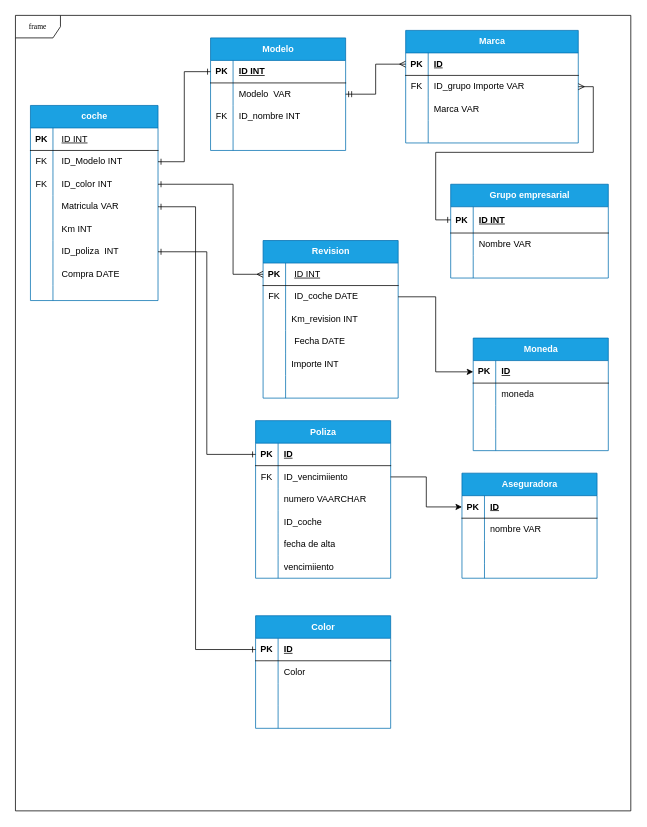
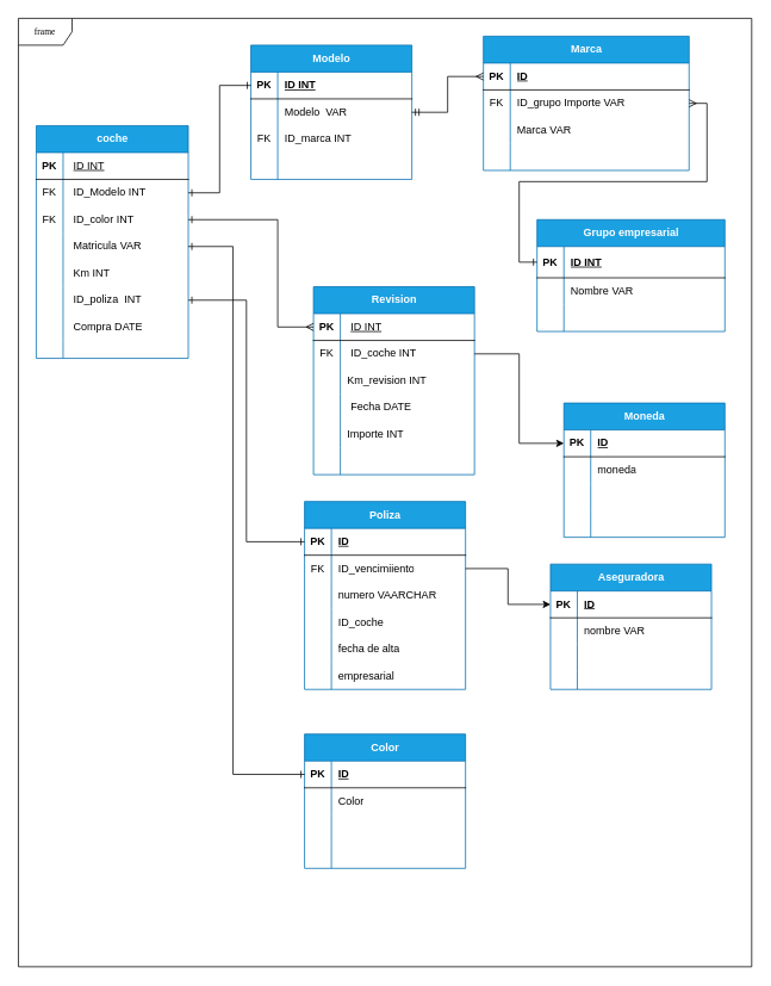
- <mxCell id="80" value="ID_nombre INT" style="shape=partialRectangle;connectable=0;fillColor=none;top=0;left=0;bottom=0;right=0;align=left;spacingLeft=6;overflow=hidden;whiteSpace=wrap;html=1;" parent="78" vertex="1"><mxGeometry x="30" width="150" height="30" as="geometry"><mxRectangle width="150" height="30" as="alternateBounds" /></mxGeometry></mxCell>
+ <mxCell id="80" value="ID_marca INT" style="shape=partialRectangle;connectable=0;fillColor=none;top=0;left=0;bottom=0;right=0;align=left;spacingLeft=6;overflow=hidden;whiteSpace=wrap;html=1;" parent="78" vertex="1"><mxGeometry x="30" width="150" height="30" as="geometry"><mxRectangle width="150" height="30" as="alternateBounds" /></mxGeometry></mxCell>
- <mxCell id="47" value="&lt;p style=&quot;border-color: var(--border-color); margin: 0px 0px 0px 4px;&quot;&gt;ID_coche DATE&lt;/p&gt;" style="shape=partialRectangle;connectable=0;fillColor=none;top=0;left=0;bottom=0;right=0;align=left;spacingLeft=6;overflow=hidden;whiteSpace=wrap;html=1;" parent="45" vertex="1"><mxGeometry x="30" width="150" height="30" as="geometry"><mxRectangle width="150" height="30" as="alternateBounds" /></mxGeometry></mxCell>
+ <mxCell id="47" value="&lt;p style=&quot;border-color: var(--border-color); margin: 0px 0px 0px 4px;&quot;&gt;ID_coche INT&lt;/p&gt;" style="shape=partialRectangle;connectable=0;fillColor=none;top=0;left=0;bottom=0;right=0;align=left;spacingLeft=6;overflow=hidden;whiteSpace=wrap;html=1;" parent="45" vertex="1"><mxGeometry x="30" width="150" height="30" as="geometry"><mxRectangle width="150" height="30" as="alternateBounds" /></mxGeometry></mxCell>
- <mxCell id="119" value="vencimiiento" style="shape=partialRectangle;connectable=0;fillColor=none;top=0;left=0;bottom=0;right=0;align=left;spacingLeft=6;overflow=hidden;whiteSpace=wrap;html=1;" parent="117" vertex="1"><mxGeometry x="30" width="150" height="30" as="geometry"><mxRectangle width="150" height="30" as="alternateBounds" /></mxGeometry></mxCell>
+ <mxCell id="119" value="empresarial" style="shape=partialRectangle;connectable=0;fillColor=none;top=0;left=0;bottom=0;right=0;align=left;spacingLeft=6;overflow=hidden;whiteSpace=wrap;html=1;" parent="117" vertex="1"><mxGeometry x="30" width="150" height="30" as="geometry"><mxRectangle width="150" height="30" as="alternateBounds" /></mxGeometry></mxCell>
